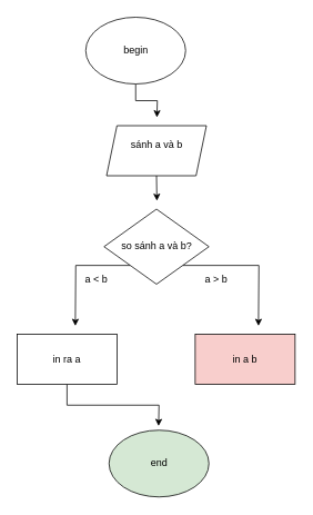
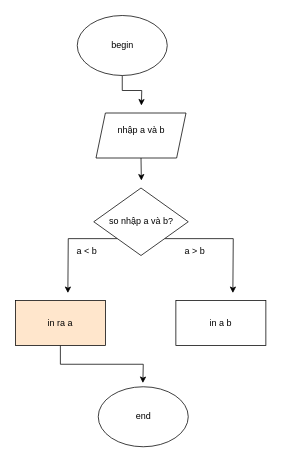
- <mxCell id="8" value="sánh a và b&lt;div&gt;&lt;br&gt;&lt;/div&gt;" style="shape=parallelogram;perimeter=parallelogramPerimeter;whiteSpace=wrap;html=1;fixedSize=1;size=12.5;" vertex="1" parent="1"><mxGeometry x="127.5" y="150" width="120" height="60" as="geometry" /></mxCell>
+ <mxCell id="8" value="nhập a và b&lt;div&gt;&lt;br&gt;&lt;/div&gt;" style="shape=parallelogram;perimeter=parallelogramPerimeter;whiteSpace=wrap;html=1;fixedSize=1;size=12.5;" vertex="1" parent="1"><mxGeometry x="127.5" y="150" width="120" height="60" as="geometry" /></mxCell>
- <mxCell id="6" value="so sánh a và b?" style="rhombus;whiteSpace=wrap;html=1;" vertex="1" parent="1"><mxGeometry x="124.5" y="250" width="126" height="90" as="geometry" /></mxCell>
+ <mxCell id="6" value="so nhập a và b?" style="rhombus;whiteSpace=wrap;html=1;" vertex="1" parent="1"><mxGeometry x="124.5" y="250" width="126" height="90" as="geometry" /></mxCell>
- <mxCell id="10" value="in ra a" style="rounded=0;whiteSpace=wrap;html=1;" vertex="1" parent="1"><mxGeometry x="20" y="400" width="120" height="60" as="geometry" /></mxCell>
+ <mxCell id="10" value="in ra a" style="rounded=0;whiteSpace=wrap;html=1;fillColor=#ffe6cc;" vertex="1" parent="1"><mxGeometry x="20" y="400" width="120" height="60" as="geometry" /></mxCell>
- <mxCell id="11" value="in a b" style="rounded=0;whiteSpace=wrap;html=1;fillColor=#f8cecc;" vertex="1" parent="1"><mxGeometry x="234" y="400" width="120" height="60" as="geometry" /></mxCell>
+ <mxCell id="11" value="in a b" style="rounded=0;whiteSpace=wrap;html=1;" vertex="1" parent="1"><mxGeometry x="234" y="400" width="120" height="60" as="geometry" /></mxCell>
- <mxCell id="14" value="end" style="ellipse;whiteSpace=wrap;html=1;fillColor=#d5e8d4;" vertex="1" parent="1"><mxGeometry x="130.5" y="515" width="120" height="80" as="geometry" /></mxCell>
+ <mxCell id="14" value="end" style="ellipse;whiteSpace=wrap;html=1;" vertex="1" parent="1"><mxGeometry x="130.5" y="515" width="120" height="80" as="geometry" /></mxCell>
